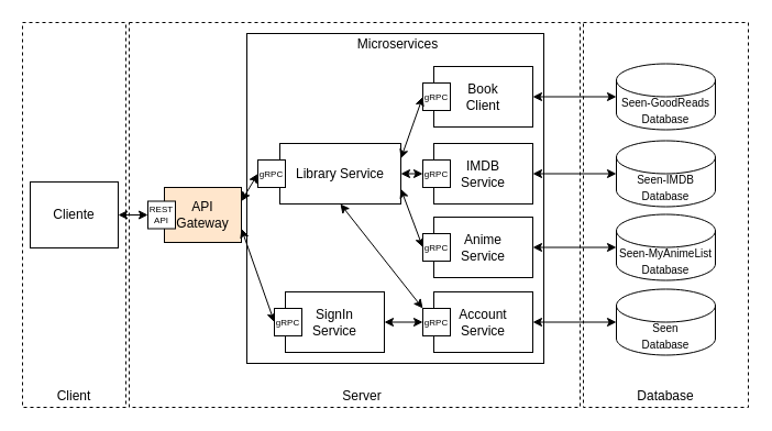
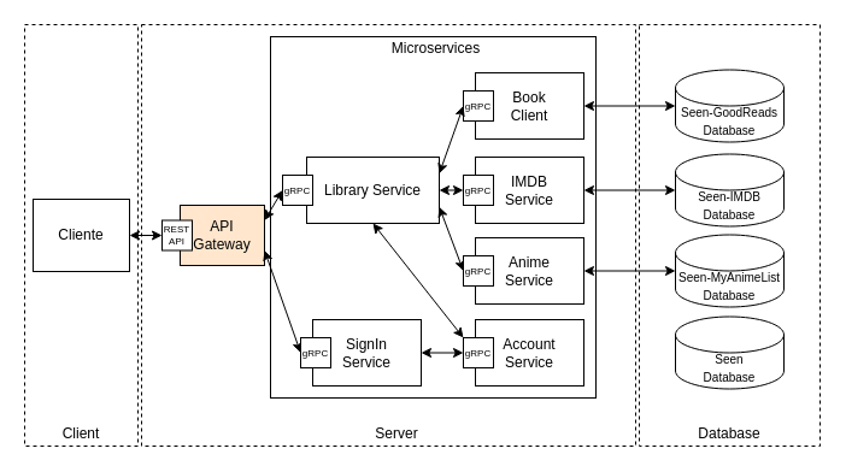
- <mxCell id="15" value="" style="endArrow=classic;startArrow=classic;html=1;exitX=1;exitY=0.5;exitDx=0;exitDy=0;entryX=0;entryY=0.5;entryDx=0;entryDy=0;entryPerimeter=0;" edge="1" parent="1" source="13" target="10"><mxGeometry width="50" height="50" relative="1" as="geometry"><mxPoint x="402" y="295" as="sourcePoint" /><mxPoint x="502" y="245" as="targetPoint" /></mxGeometry></mxCell>
